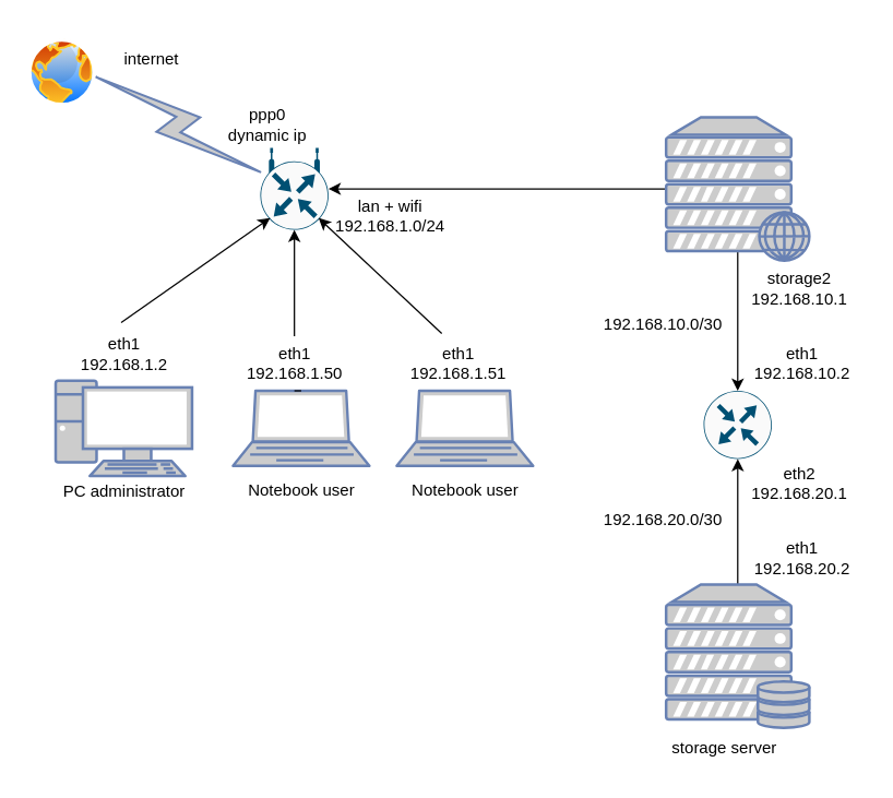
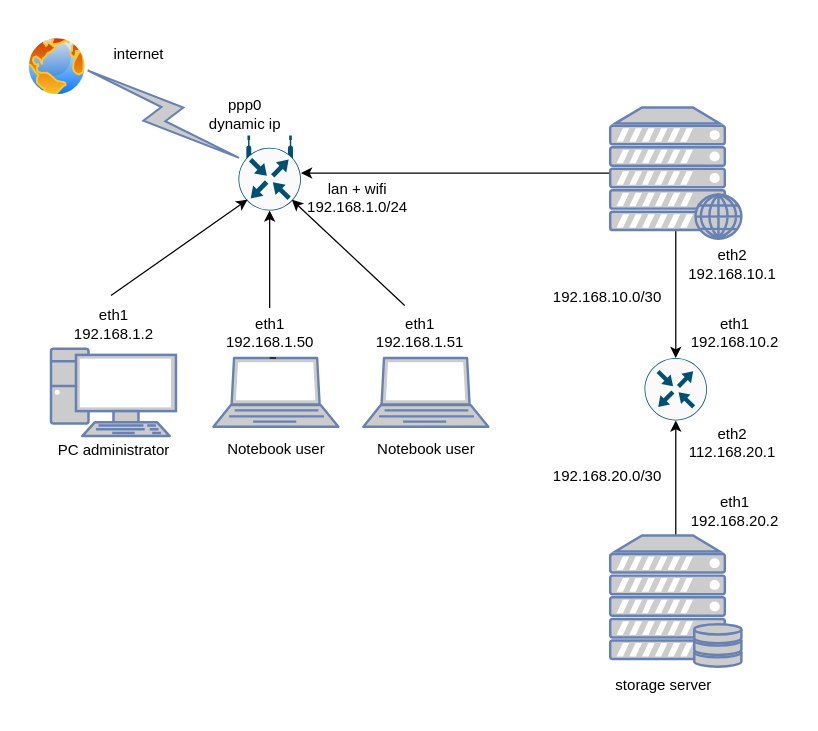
- <mxCell id="16" value="storage2&lt;br&gt;192.168.10.1" style="text;html=1;resizable=0;autosize=1;align=center;verticalAlign=middle;points=[];fillColor=none;strokeColor=none;rounded=0;" vertex="1" parent="1"><mxGeometry x="540" y="190.5" width="90" height="40" as="geometry" /></mxCell>
+ <mxCell id="16" value="eth2&lt;br&gt;192.168.10.1" style="text;html=1;resizable=0;autosize=1;align=center;verticalAlign=middle;points=[];fillColor=none;strokeColor=none;rounded=0;" vertex="1" parent="1"><mxGeometry x="540" y="190.5" width="90" height="40" as="geometry" /></mxCell>
- <mxCell id="19" value="eth2&lt;br&gt;192.168.20.1" style="text;html=1;resizable=0;autosize=1;align=center;verticalAlign=middle;points=[];fillColor=none;strokeColor=none;rounded=0;" vertex="1" parent="1"><mxGeometry x="540" y="333.5" width="90" height="40" as="geometry" /></mxCell>
+ <mxCell id="19" value="eth2&lt;br&gt;112.168.20.1" style="text;html=1;resizable=0;autosize=1;align=center;verticalAlign=middle;points=[];fillColor=none;strokeColor=none;rounded=0;" vertex="1" parent="1"><mxGeometry x="540" y="333.5" width="90" height="40" as="geometry" /></mxCell>
